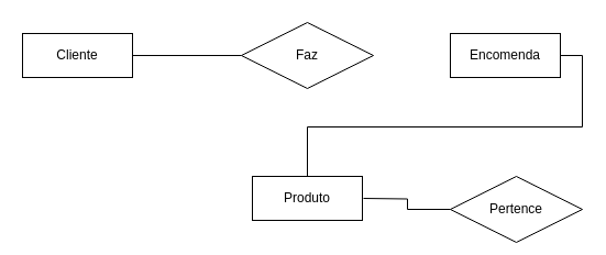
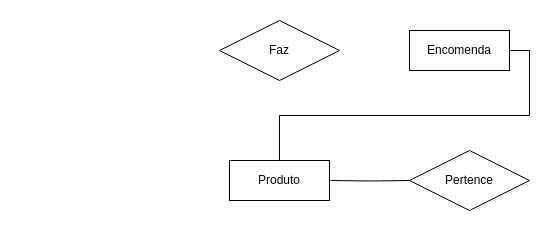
- <mxCell id="7" value="Cliente" style="whiteSpace=wrap;html=1;align=center;" vertex="1" parent="1"><mxGeometry x="20" y="30" width="100" height="40" as="geometry" /></mxCell>
- <mxCell id="6" style="edgeStyle=orthogonalEdgeStyle;rounded=0;orthogonalLoop=1;jettySize=auto;html=1;exitX=1;exitY=0.5;exitDx=0;exitDy=0;endArrow=none;endFill=0;" edge="1" parent="1" source="7" target="5"><mxGeometry relative="1" as="geometry" /></mxCell>
- <mxCell id="4" value="Pertence" style="shape=rhombus;perimeter=rhombusPerimeter;whiteSpace=wrap;html=1;align=center;" vertex="1" parent="1"><mxGeometry x="409" y="160" width="120" height="60" as="geometry" /></mxCell>
+ <mxCell id="4" value="Pertence" style="shape=rhombus;perimeter=rhombusPerimeter;whiteSpace=wrap;html=1;align=center;" vertex="1" parent="1"><mxGeometry x="409" y="150" width="120" height="60" as="geometry" /></mxCell>
